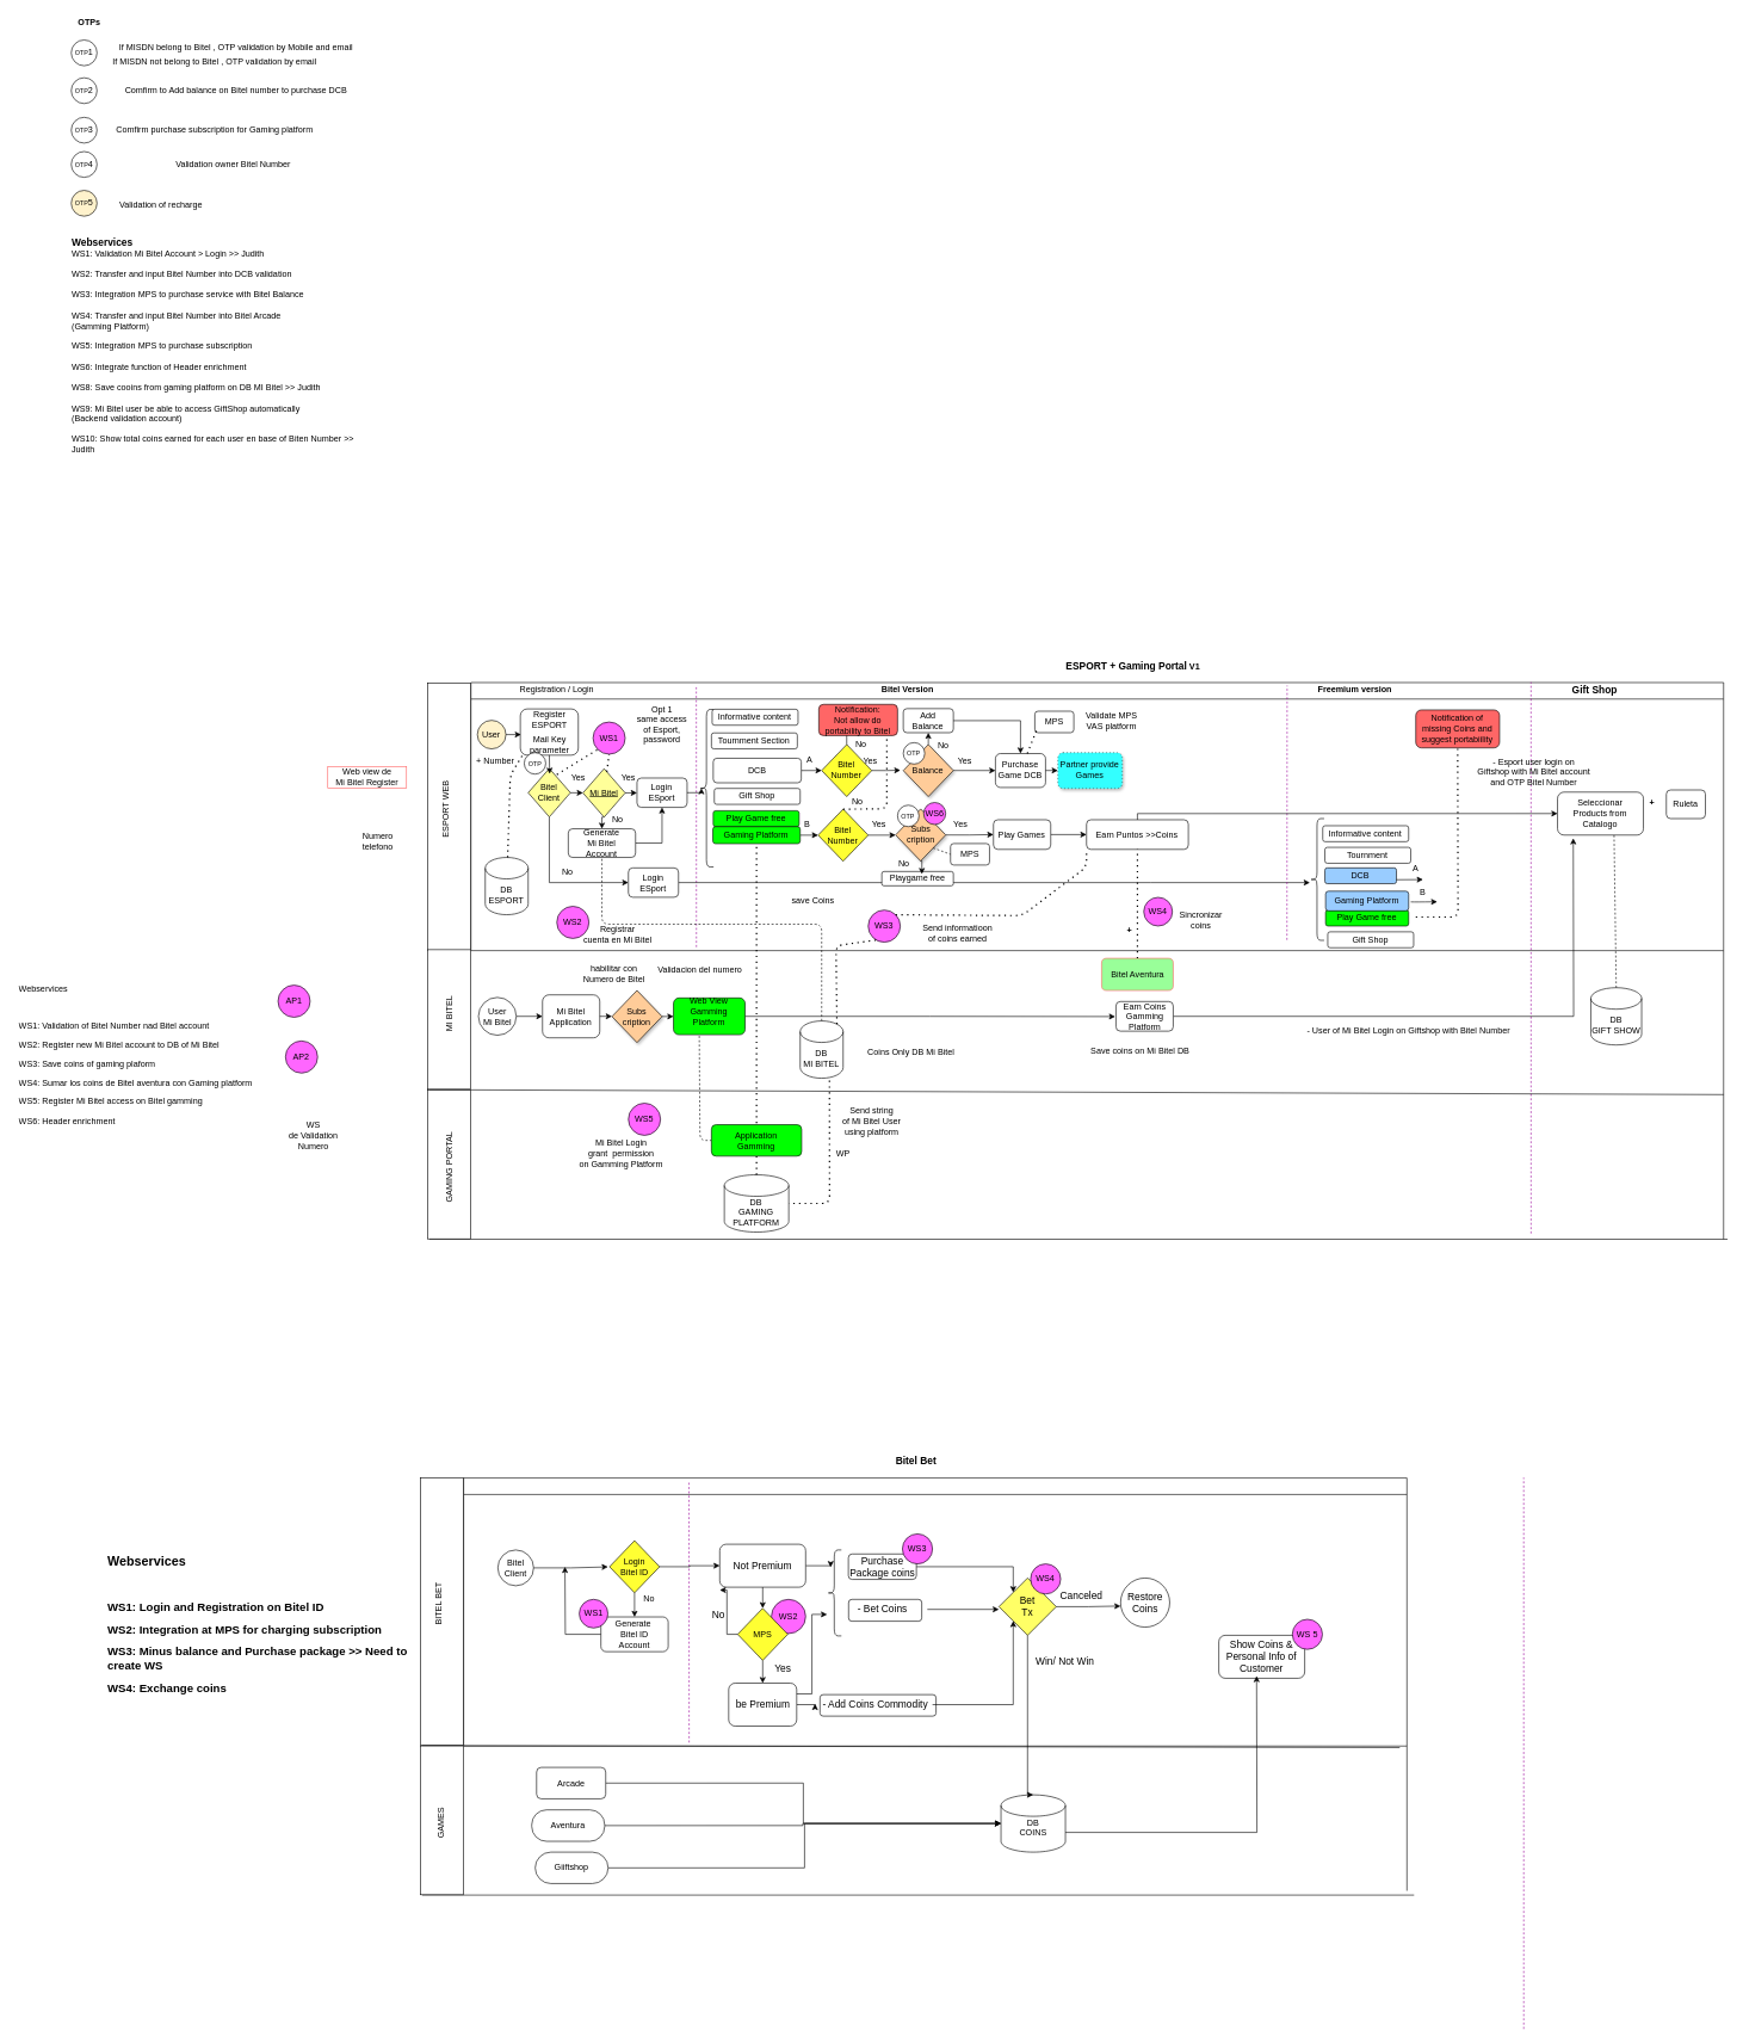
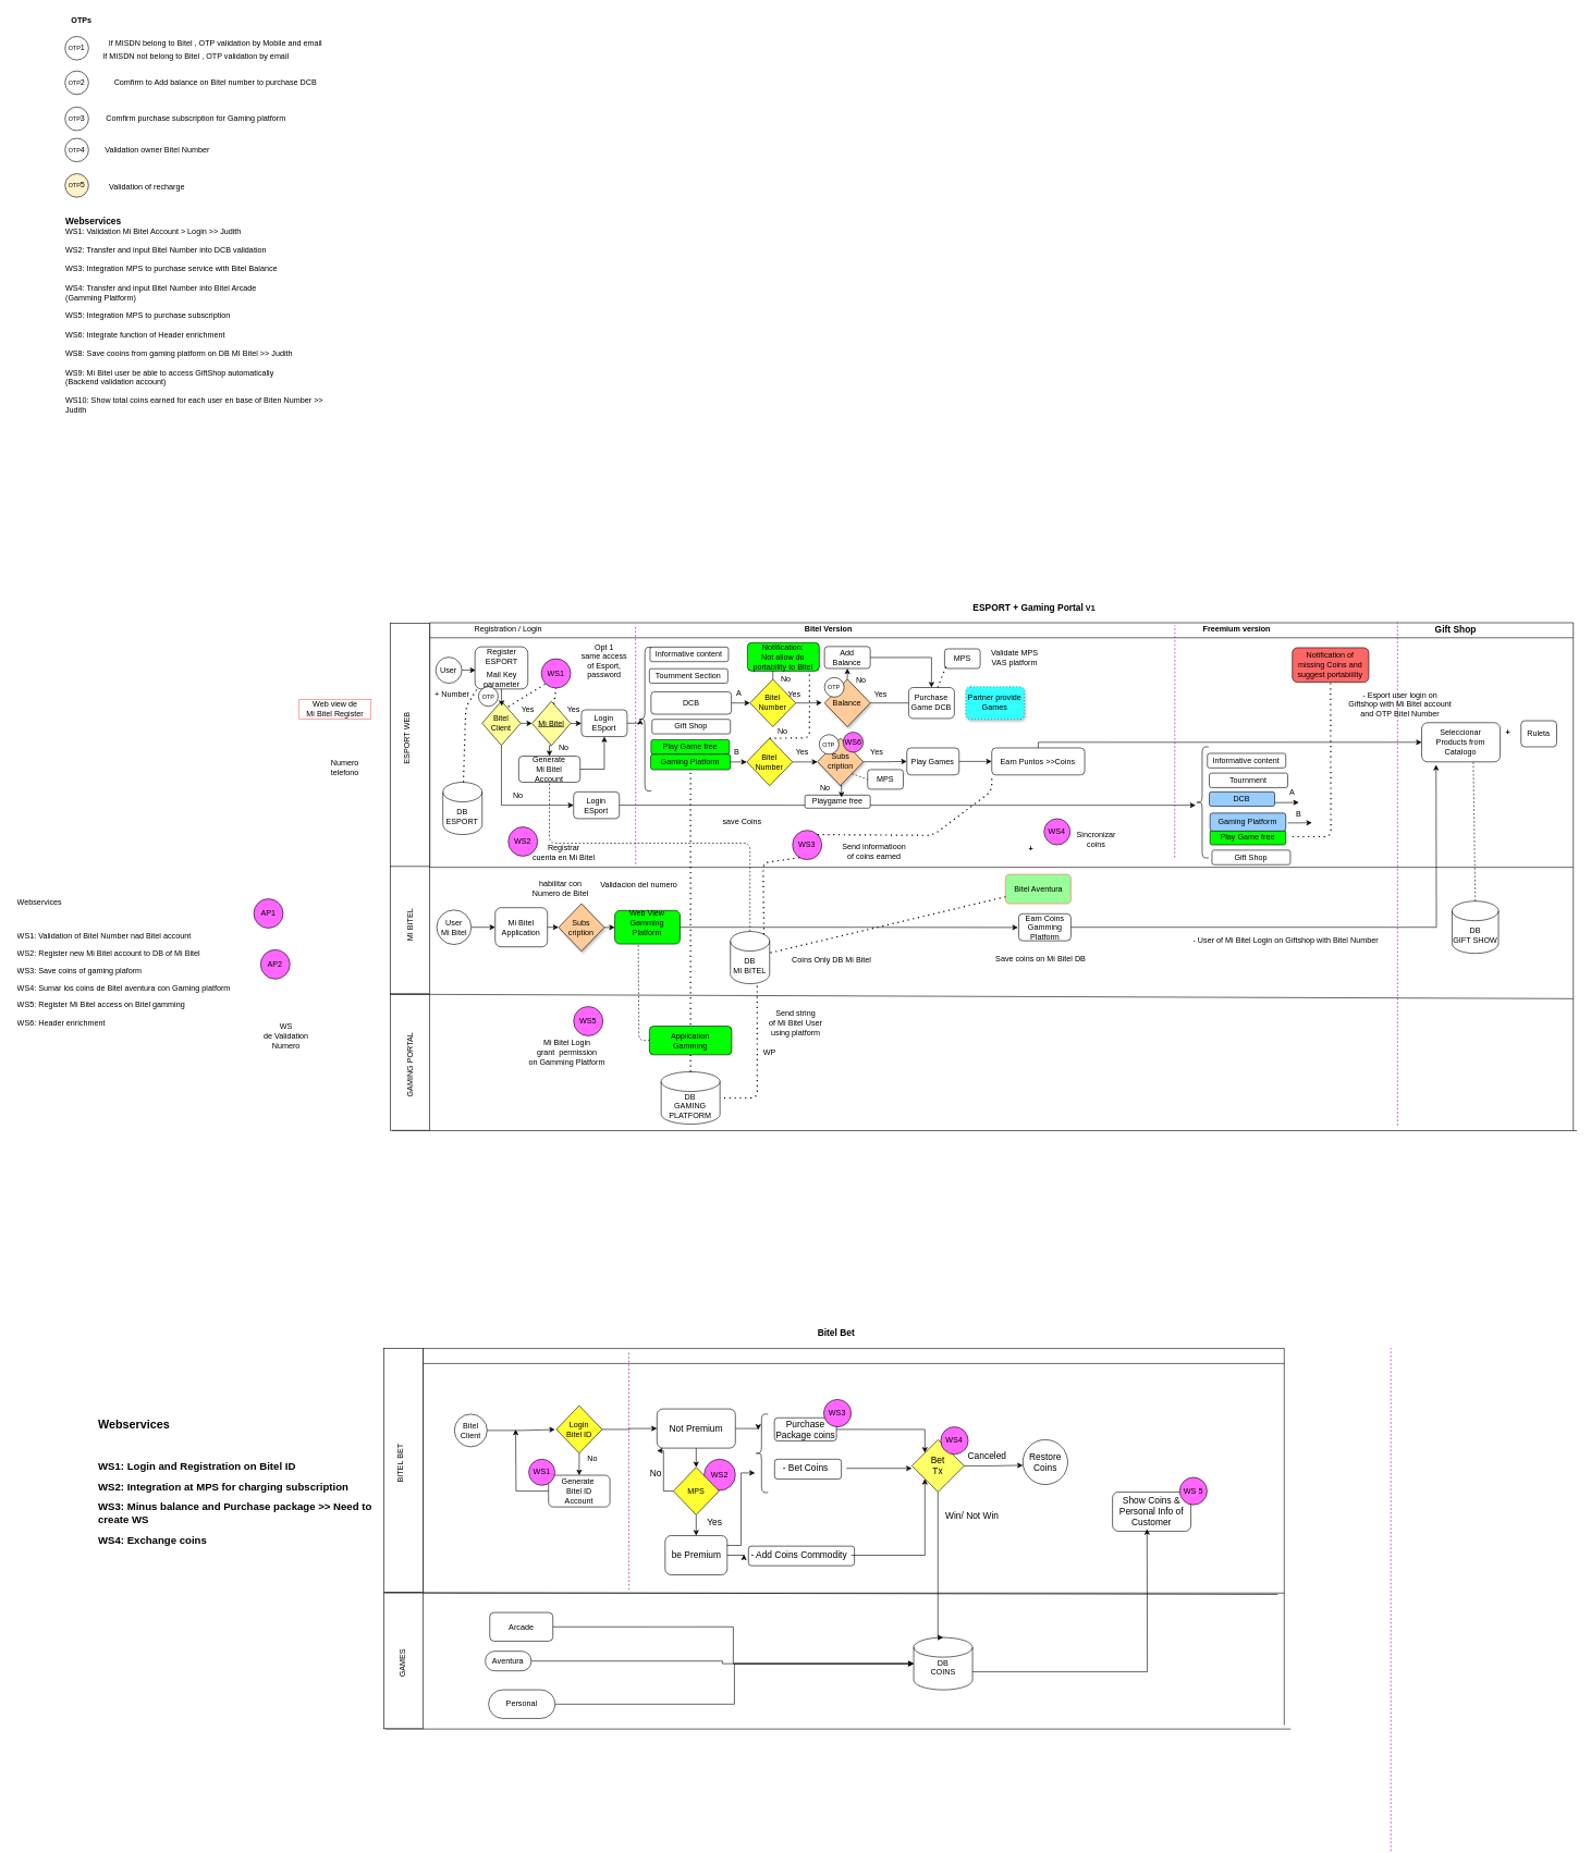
- <mxCell id="174" value="Validation owner Bitel Number" style="text;html=1;align=center;verticalAlign=middle;resizable=0;points=[];autosize=1;strokeColor=none;" parent="1" vertex="1"><mxGeometry x="225" y="218.54" width="200" height="20" as="geometry" /></mxCell>
+ <mxCell id="174" value="Validation owner Bitel Number" style="text;html=1;align=center;verticalAlign=middle;resizable=0;points=[];autosize=1;strokeColor=none;" parent="1" vertex="1"><mxGeometry x="140" y="218.54" width="200" height="20" as="geometry" /></mxCell>
- <mxCell id="57" value="&lt;div&gt;NotIfication: &lt;br&gt;&lt;/div&gt;&lt;div&gt;Not allow do portability to Bitel&lt;br&gt;&lt;/div&gt;" style="rounded=1;whiteSpace=wrap;html=1;shadow=0;fillColor=#FF6666;" parent="2" vertex="1"><mxGeometry x="486" y="30.46" width="110" height="43.51" as="geometry" /></mxCell>
+ <mxCell id="57" value="&lt;div&gt;NotIfication: &lt;br&gt;&lt;/div&gt;&lt;div&gt;Not allow do portability to Bitel&lt;br&gt;&lt;/div&gt;" style="rounded=1;whiteSpace=wrap;html=1;shadow=0;fillColor=#00ff00;" parent="2" vertex="1"><mxGeometry x="486" y="30.46" width="110" height="43.51" as="geometry" /></mxCell>
- <mxCell id="5" value="User" style="ellipse;whiteSpace=wrap;html=1;aspect=fixed;fillColor=#fff2cc;" parent="2" vertex="1"><mxGeometry x="9" y="52.75" width="39.87" height="39.87" as="geometry" /></mxCell>
+ <mxCell id="5" value="User" style="ellipse;whiteSpace=wrap;html=1;aspect=fixed;" parent="2" vertex="1"><mxGeometry x="9" y="52.75" width="39.87" height="39.87" as="geometry" /></mxCell>
- <mxCell id="62" style="edgeStyle=orthogonalEdgeStyle;rounded=0;orthogonalLoop=1;jettySize=auto;html=1;exitX=1;exitY=0.5;exitDx=0;exitDy=0;" parent="2" source="31" target="59" edge="1"><mxGeometry relative="1" as="geometry"><mxPoint x="755" y="176.5" as="targetPoint" /><mxPoint x="672" y="122.865" as="sourcePoint" /></mxGeometry></mxCell>
+ <mxCell id="62" style="edgeStyle=orthogonalEdgeStyle;rounded=0;orthogonalLoop=1;jettySize=auto;html=1;exitX=1;exitY=0.5;exitDx=0;exitDy=0;endArrow=none;" parent="2" source="31" target="59" edge="1"><mxGeometry relative="1" as="geometry"><mxPoint x="755" y="176.5" as="targetPoint" /><mxPoint x="672" y="122.865" as="sourcePoint" /></mxGeometry></mxCell>
- <mxCell id="61" style="edgeStyle=orthogonalEdgeStyle;rounded=0;orthogonalLoop=1;jettySize=auto;html=1;exitX=1;exitY=0.5;exitDx=0;exitDy=0;entryX=0;entryY=0.5;entryDx=0;entryDy=0;" parent="2" source="59" target="34" edge="1"><mxGeometry relative="1" as="geometry" /></mxCell>
- <mxCell id="145" value="" style="endArrow=none;dashed=1;html=1;dashPattern=1 3;strokeWidth=2;entryX=0.5;entryY=1;entryDx=0;entryDy=0;" parent="1" source="144" target="41" edge="1"><mxGeometry width="50" height="50" relative="1" as="geometry"><mxPoint x="1077.41" y="1330" as="sourcePoint" /><mxPoint x="1127.41" y="1280" as="targetPoint" /></mxGeometry></mxCell>
+ <mxCell id="145" value="" style="endArrow=none;dashed=1;html=1;dashPattern=1 3;strokeWidth=2;" parent="1" source="144" target="116" edge="1"><mxGeometry width="50" height="50" relative="1" as="geometry"><mxPoint x="1077.41" y="1330" as="sourcePoint" /><mxPoint x="1127.41" y="1280" as="targetPoint" /></mxGeometry></mxCell>
- <mxCell id="229" value="Aventura" style="rounded=1;whiteSpace=wrap;html=1;shadow=0;fillColor=#FFFFFF;arcSize=47;" parent="1" vertex="1"><mxGeometry x="742.38" y="2527" width="101.84" height="43.89" as="geometry" /></mxCell>
+ <mxCell id="229" value="Aventura" style="rounded=1;whiteSpace=wrap;html=1;shadow=0;fillColor=#FFFFFF;arcSize=47;" parent="1" vertex="1"><mxGeometry x="742.38" y="2527" width="70" height="30" as="geometry" /></mxCell>
- <mxCell id="231" value="Giiftshop" style="rounded=1;whiteSpace=wrap;html=1;shadow=0;fillColor=#FFFFFF;arcSize=50;" parent="1" vertex="1"><mxGeometry x="747.22" y="2586" width="101.84" height="43.89" as="geometry" /></mxCell>
+ <mxCell id="231" value="Personal" style="rounded=1;whiteSpace=wrap;html=1;shadow=0;fillColor=#FFFFFF;arcSize=50;" parent="1" vertex="1"><mxGeometry x="747.22" y="2586" width="101.84" height="43.89" as="geometry" /></mxCell>
